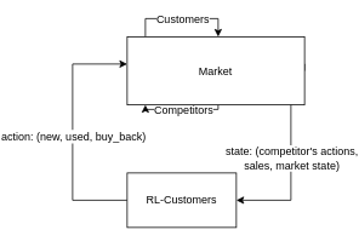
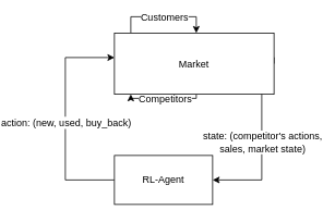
- <mxCell id="11" value="RL-Customers" style="rounded=0;whiteSpace=wrap;html=1;" vertex="1" parent="1"><mxGeometry x="80" y="190" width="120" height="60" as="geometry" /></mxCell>
+ <mxCell id="11" value="RL-Agent" style="rounded=0;whiteSpace=wrap;html=1;" vertex="1" parent="1"><mxGeometry x="80" y="190" width="120" height="60" as="geometry" /></mxCell>
